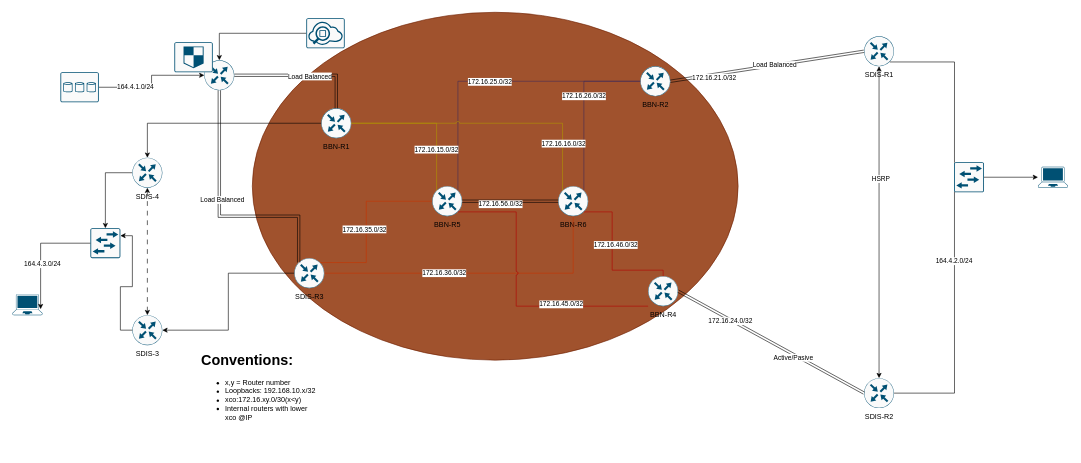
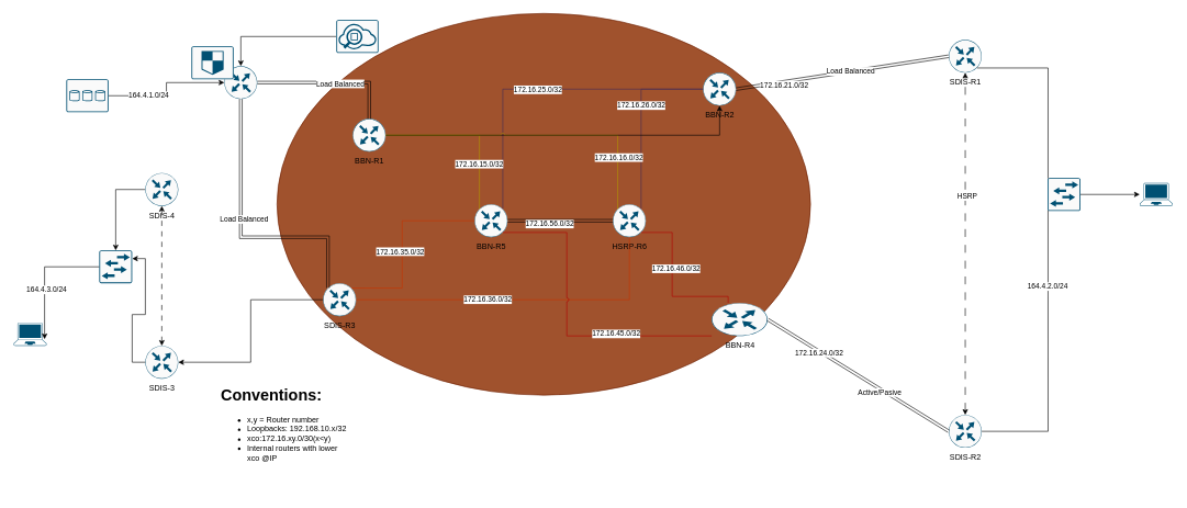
- <mxCell id="64" style="edgeStyle=orthogonalEdgeStyle;rounded=0;orthogonalLoop=1;jettySize=auto;html=1;entryX=0.5;entryY=0;entryDx=0;entryDy=0;entryPerimeter=0;" parent="1" source="9" target="63" edge="1"><mxGeometry relative="1" as="geometry" /></mxCell>
+ <mxCell id="64" style="edgeStyle=orthogonalEdgeStyle;rounded=0;orthogonalLoop=1;jettySize=auto;html=1;" parent="1" source="9" target="8" edge="1"><mxGeometry relative="1" as="geometry" /></mxCell>
- <mxCell id="4" value="BBN-R6" style="sketch=0;points=[[0.5,0,0],[1,0.5,0],[0.5,1,0],[0,0.5,0],[0.145,0.145,0],[0.856,0.145,0],[0.855,0.856,0],[0.145,0.855,0]];verticalLabelPosition=bottom;html=1;verticalAlign=top;aspect=fixed;align=center;pointerEvents=1;shape=mxgraph.cisco19.rect;prIcon=router;fillColor=#FAFAFA;strokeColor=#005073;" parent="1" vertex="1"><mxGeometry x="930" y="310" width="50" height="50" as="geometry" /></mxCell>
+ <mxCell id="4" value="HSRP-R6" style="sketch=0;points=[[0.5,0,0],[1,0.5,0],[0.5,1,0],[0,0.5,0],[0.145,0.145,0],[0.856,0.145,0],[0.855,0.856,0],[0.145,0.855,0]];verticalLabelPosition=bottom;html=1;verticalAlign=top;aspect=fixed;align=center;pointerEvents=1;shape=mxgraph.cisco19.rect;prIcon=router;fillColor=#FAFAFA;strokeColor=#005073;" parent="1" vertex="1"><mxGeometry x="930" y="310" width="50" height="50" as="geometry" /></mxCell>
- <mxCell id="46" value="" style="endArrow=classic;startArrow=classic;html=1;rounded=0;entryX=0.5;entryY=1;entryDx=0;entryDy=0;entryPerimeter=0;exitX=0.5;exitY=0;exitDx=0;exitDy=0;exitPerimeter=0;dashed=0;dashPattern=12 12;" parent="1" source="39" target="38" edge="1"><mxGeometry width="50" height="50" relative="1" as="geometry"><mxPoint x="1100" y="370" as="sourcePoint" /><mxPoint x="1470" y="120" as="targetPoint" /></mxGeometry></mxCell>
+ <mxCell id="46" value="" style="endArrow=classic;startArrow=classic;html=1;rounded=0;entryX=0.5;entryY=1;entryDx=0;entryDy=0;entryPerimeter=0;exitX=0.5;exitY=0;exitDx=0;exitDy=0;exitPerimeter=0;dashed=1;dashPattern=12 12;" parent="1" source="39" target="38" edge="1"><mxGeometry width="50" height="50" relative="1" as="geometry"><mxPoint x="1100" y="370" as="sourcePoint" /><mxPoint x="1470" y="120" as="targetPoint" /></mxGeometry></mxCell>
- <mxCell id="7" value="BBN-R4" style="sketch=0;points=[[0.5,0,0],[1,0.5,0],[0.5,1,0],[0,0.5,0],[0.145,0.145,0],[0.856,0.145,0],[0.855,0.856,0],[0.145,0.855,0]];verticalLabelPosition=bottom;html=1;verticalAlign=top;aspect=fixed;align=center;pointerEvents=1;shape=mxgraph.cisco19.rect;prIcon=router;fillColor=#FAFAFA;strokeColor=#005073;" parent="1" vertex="1"><mxGeometry x="1080" y="460" width="50" height="50" as="geometry" /></mxCell>
+ <mxCell id="7" value="BBN-R4" style="sketch=0;points=[[0.5,0,0],[1,0.5,0],[0.5,1,0],[0,0.5,0],[0.145,0.145,0],[0.856,0.145,0],[0.855,0.856,0],[0.145,0.855,0]];verticalLabelPosition=bottom;html=1;verticalAlign=top;aspect=fixed;align=center;pointerEvents=1;shape=mxgraph.cisco19.rect;prIcon=router;fillColor=#FAFAFA;strokeColor=#005073;" parent="1" vertex="1"><mxGeometry x="1080" y="460" width="85" height="50" as="geometry" /></mxCell>
